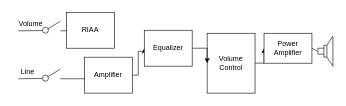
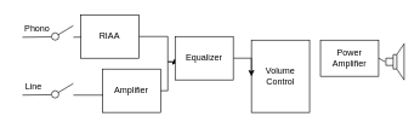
- <mxCell id="7" value="&lt;div&gt;Volume&lt;/div&gt;" style="text;html=1;align=center;verticalAlign=middle;resizable=0;points=[];autosize=1;strokeColor=none;fillColor=none;" parent="1" vertex="1"><mxGeometry x="20" y="25" width="60" height="30" as="geometry" /></mxCell>
+ <mxCell id="7" value="&lt;div&gt;Phono&lt;/div&gt;" style="text;html=1;align=center;verticalAlign=middle;resizable=0;points=[];autosize=1;strokeColor=none;fillColor=none;" parent="1" vertex="1"><mxGeometry x="20" y="25" width="60" height="30" as="geometry" /></mxCell>
+ <mxCell id="2" style="edgeStyle=orthogonalEdgeStyle;rounded=0;orthogonalLoop=1;jettySize=auto;html=1;exitX=1;exitY=0.5;exitDx=0;exitDy=0;entryX=0;entryY=0.5;entryDx=0;entryDy=0;" parent="1" source="3" target="11" edge="1"><mxGeometry relative="1" as="geometry"><Array as="points"><mxPoint x="230" y="50" /><mxPoint x="230" y="85" /></Array></mxGeometry></mxCell>
- <mxCell id="8" style="edgeStyle=orthogonalEdgeStyle;rounded=0;orthogonalLoop=1;jettySize=auto;html=1;exitX=1;exitY=0.5;exitDx=0;exitDy=0;entryX=0;entryY=0.5;entryDx=0;entryDy=0;" parent="1" source="9" target="12" edge="1"><mxGeometry relative="1" as="geometry" /></mxCell>
